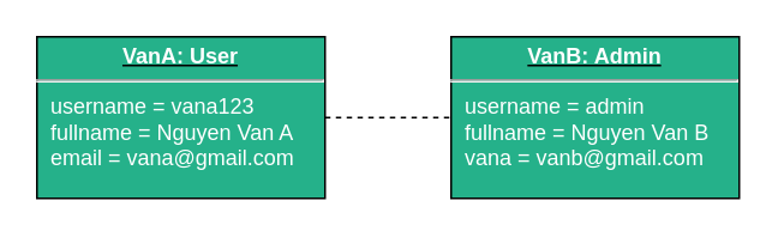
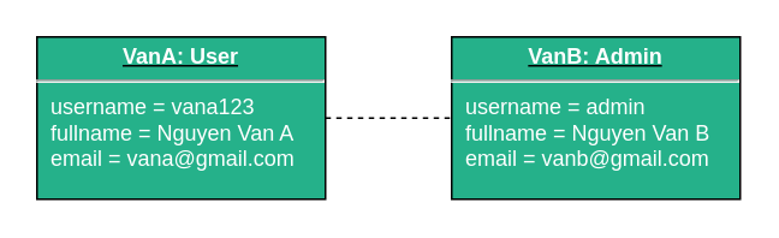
- <mxCell id="3" value="&lt;p style=&quot;margin: 0px ; margin-top: 4px ; text-align: center ; text-decoration: underline&quot;&gt;&lt;b&gt;&lt;font color=&quot;#ffffff&quot;&gt;VanB: Admin&lt;/font&gt;&lt;/b&gt;&lt;/p&gt;&lt;hr&gt;&lt;p style=&quot;margin: 0px ; margin-left: 8px&quot;&gt;&lt;font color=&quot;#ffffff&quot;&gt;username = admin&lt;/font&gt;&lt;/p&gt;&lt;p style=&quot;margin: 0px ; margin-left: 8px&quot;&gt;&lt;font color=&quot;#ffffff&quot;&gt;fullname = Nguyen Van B&lt;/font&gt;&lt;/p&gt;&lt;p style=&quot;margin: 0px ; margin-left: 8px&quot;&gt;&lt;font color=&quot;#ffffff&quot;&gt;vana = vanb@gmail.com&lt;/font&gt;&lt;/p&gt;" style="verticalAlign=top;align=left;overflow=fill;fontSize=12;fontFamily=Helvetica;html=1;fillColor=#25B18A;" vertex="1" parent="1"><mxGeometry x="250" y="20" width="160" height="90" as="geometry" /></mxCell>
+ <mxCell id="3" value="&lt;p style=&quot;margin: 0px ; margin-top: 4px ; text-align: center ; text-decoration: underline&quot;&gt;&lt;b&gt;&lt;font color=&quot;#ffffff&quot;&gt;VanB: Admin&lt;/font&gt;&lt;/b&gt;&lt;/p&gt;&lt;hr&gt;&lt;p style=&quot;margin: 0px ; margin-left: 8px&quot;&gt;&lt;font color=&quot;#ffffff&quot;&gt;username = admin&lt;/font&gt;&lt;/p&gt;&lt;p style=&quot;margin: 0px ; margin-left: 8px&quot;&gt;&lt;font color=&quot;#ffffff&quot;&gt;fullname = Nguyen Van B&lt;/font&gt;&lt;/p&gt;&lt;p style=&quot;margin: 0px ; margin-left: 8px&quot;&gt;&lt;font color=&quot;#ffffff&quot;&gt;email = vanb@gmail.com&lt;/font&gt;&lt;/p&gt;" style="verticalAlign=top;align=left;overflow=fill;fontSize=12;fontFamily=Helvetica;html=1;fillColor=#25B18A;" vertex="1" parent="1"><mxGeometry x="250" y="20" width="160" height="90" as="geometry" /></mxCell>
